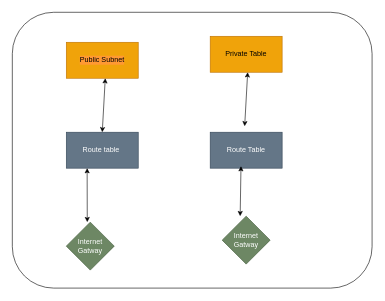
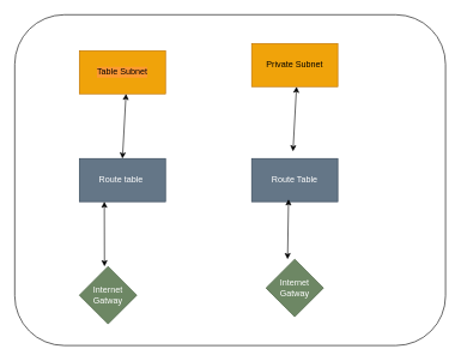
- <mxCell id="4" value="Private Table" style="rounded=0;whiteSpace=wrap;html=1;fillColor=#f0a30a;fontColor=#000000;strokeColor=#BD7000;" vertex="1" parent="1"><mxGeometry x="350" y="60" width="120" height="60" as="geometry" /></mxCell>
+ <mxCell id="4" value="Private Subnet" style="rounded=0;whiteSpace=wrap;html=1;fillColor=#f0a30a;fontColor=#000000;strokeColor=#BD7000;" vertex="1" parent="1"><mxGeometry x="350" y="60" width="120" height="60" as="geometry" /></mxCell>
- <mxCell id="3" value="Public Subnet" style="rounded=0;whiteSpace=wrap;html=1;labelBackgroundColor=#FF9933;fillColor=#f0a30a;strokeColor=#BD7000;fontColor=#000000;" vertex="1" parent="1"><mxGeometry x="110" y="70" width="120" height="60" as="geometry" /></mxCell>
+ <mxCell id="3" value="Table Subnet" style="rounded=0;whiteSpace=wrap;html=1;labelBackgroundColor=#FF9933;fillColor=#f0a30a;strokeColor=#BD7000;fontColor=#000000;" vertex="1" parent="1"><mxGeometry x="110" y="70" width="120" height="60" as="geometry" /></mxCell>
